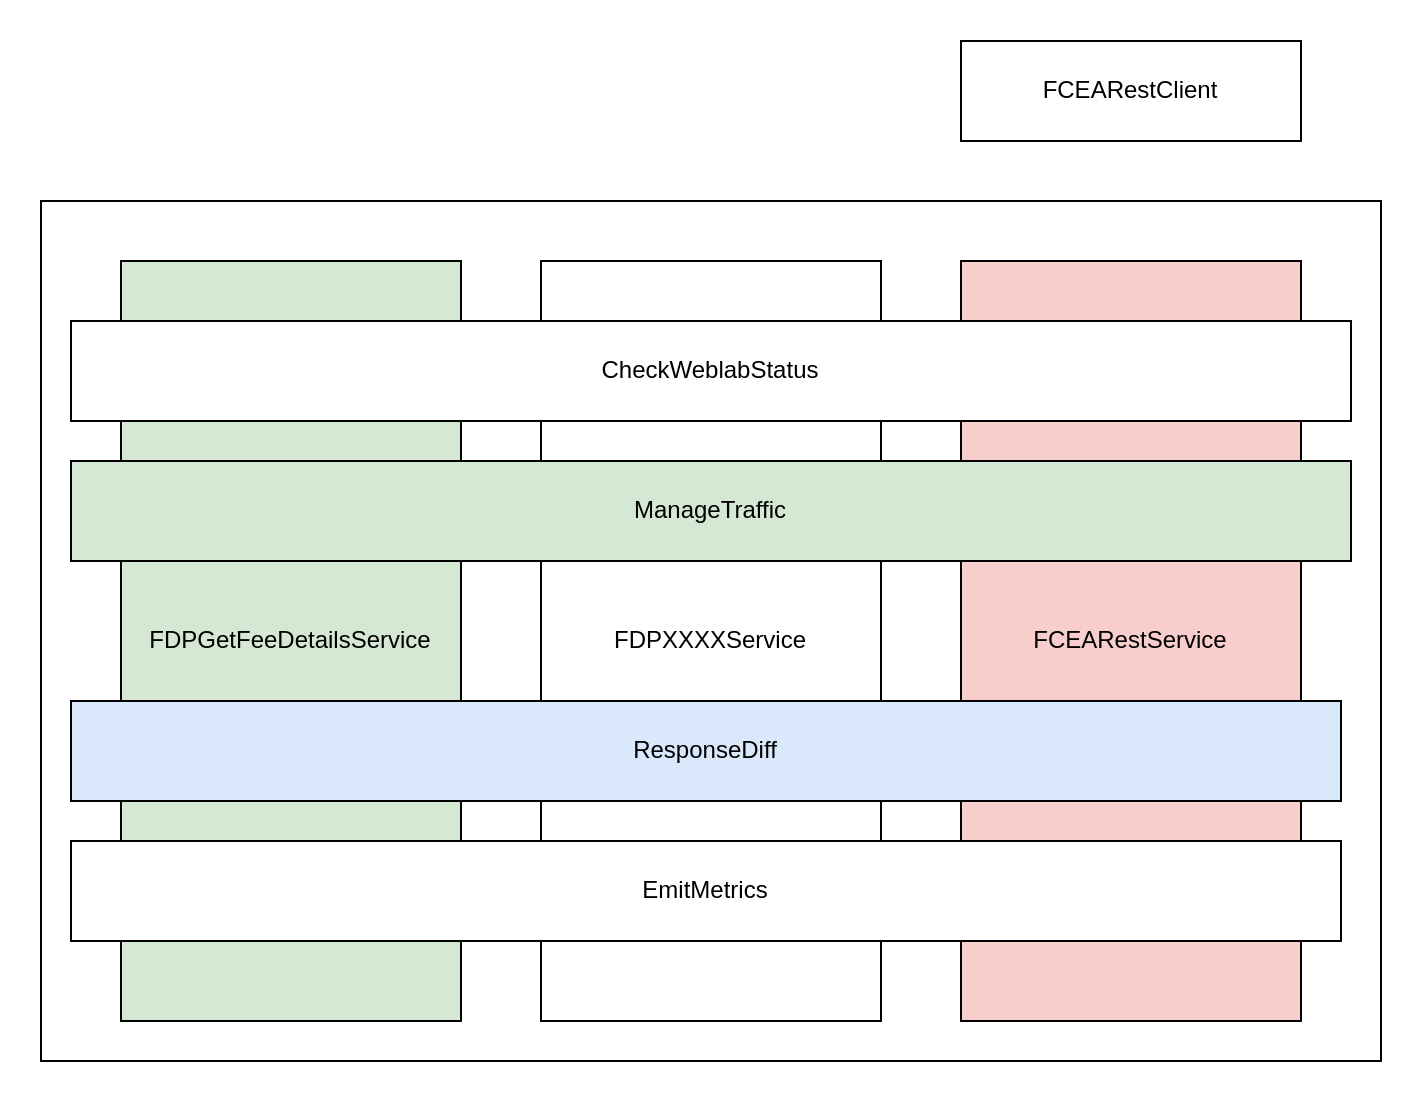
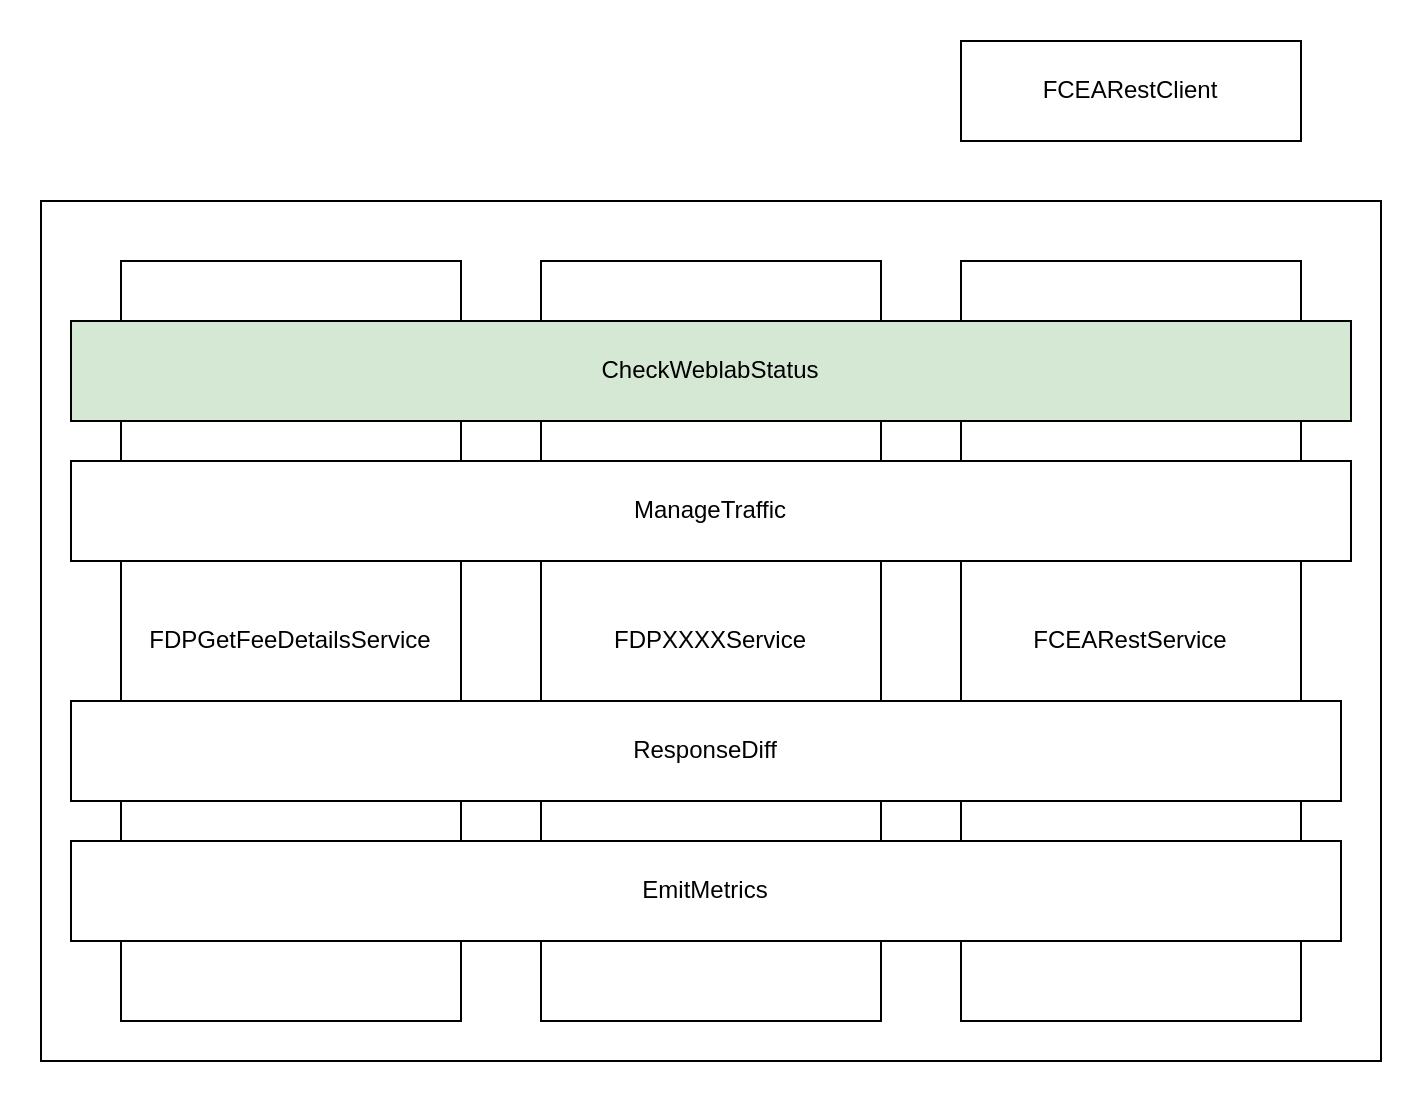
- <mxCell id="7" value="CheckWeblabStatus" style="rounded=0;whiteSpace=wrap;html=1;" parent="1" vertex="1"><mxGeometry x="35" y="160" width="640" height="50" as="geometry" /></mxCell>
+ <mxCell id="7" value="CheckWeblabStatus" style="rounded=0;whiteSpace=wrap;html=1;fillColor=#d5e8d4;" parent="1" vertex="1"><mxGeometry x="35" y="160" width="640" height="50" as="geometry" /></mxCell>
- <mxCell id="9" value="ManageTraffic" style="rounded=0;whiteSpace=wrap;html=1;fillColor=#d5e8d4;" vertex="1" parent="1"><mxGeometry x="35" y="230" width="640" height="50" as="geometry" /></mxCell>
+ <mxCell id="9" value="ManageTraffic" style="rounded=0;whiteSpace=wrap;html=1;" vertex="1" parent="1"><mxGeometry x="35" y="230" width="640" height="50" as="geometry" /></mxCell>
- <mxCell id="3" value="FDPGetFeeDetailsService" style="rounded=0;whiteSpace=wrap;html=1;fillColor=#d5e8d4;" parent="1" vertex="1"><mxGeometry x="60" y="130" width="170" height="380" as="geometry" /></mxCell>
+ <mxCell id="3" value="FDPGetFeeDetailsService" style="rounded=0;whiteSpace=wrap;html=1;" parent="1" vertex="1"><mxGeometry x="60" y="130" width="170" height="380" as="geometry" /></mxCell>
- <mxCell id="6" value="FCEARestService" style="rounded=0;whiteSpace=wrap;html=1;fillColor=#f8cecc;" vertex="1" parent="1"><mxGeometry x="480" y="130" width="170" height="380" as="geometry" /></mxCell>
+ <mxCell id="6" value="FCEARestService" style="rounded=0;whiteSpace=wrap;html=1;" vertex="1" parent="1"><mxGeometry x="480" y="130" width="170" height="380" as="geometry" /></mxCell>
- <mxCell id="8" value="ResponseDiff" style="rounded=0;whiteSpace=wrap;html=1;fillColor=#dae8fc;" parent="1" vertex="1"><mxGeometry x="35" y="350" width="635" height="50" as="geometry" /></mxCell>
+ <mxCell id="8" value="ResponseDiff" style="rounded=0;whiteSpace=wrap;html=1;" parent="1" vertex="1"><mxGeometry x="35" y="350" width="635" height="50" as="geometry" /></mxCell>
